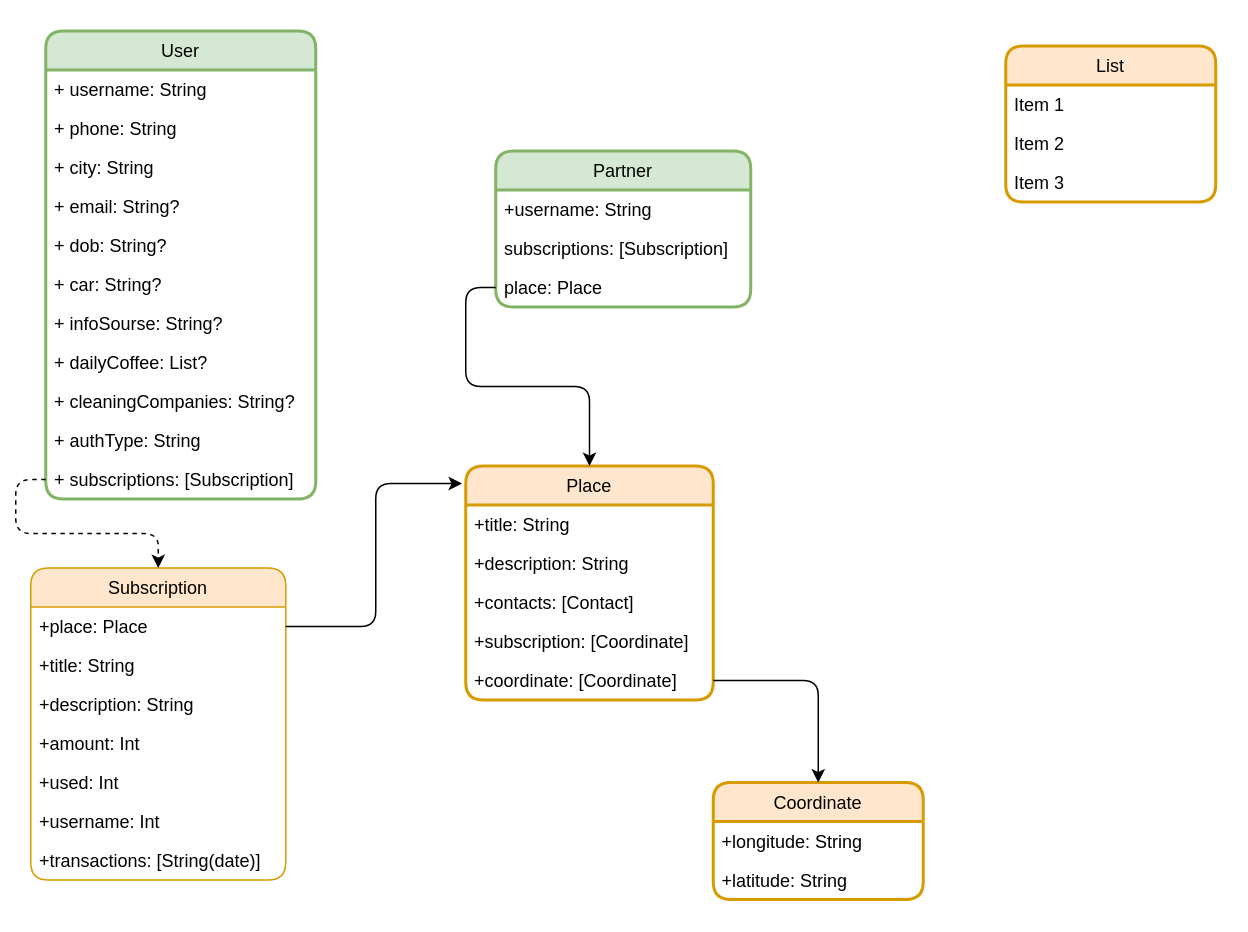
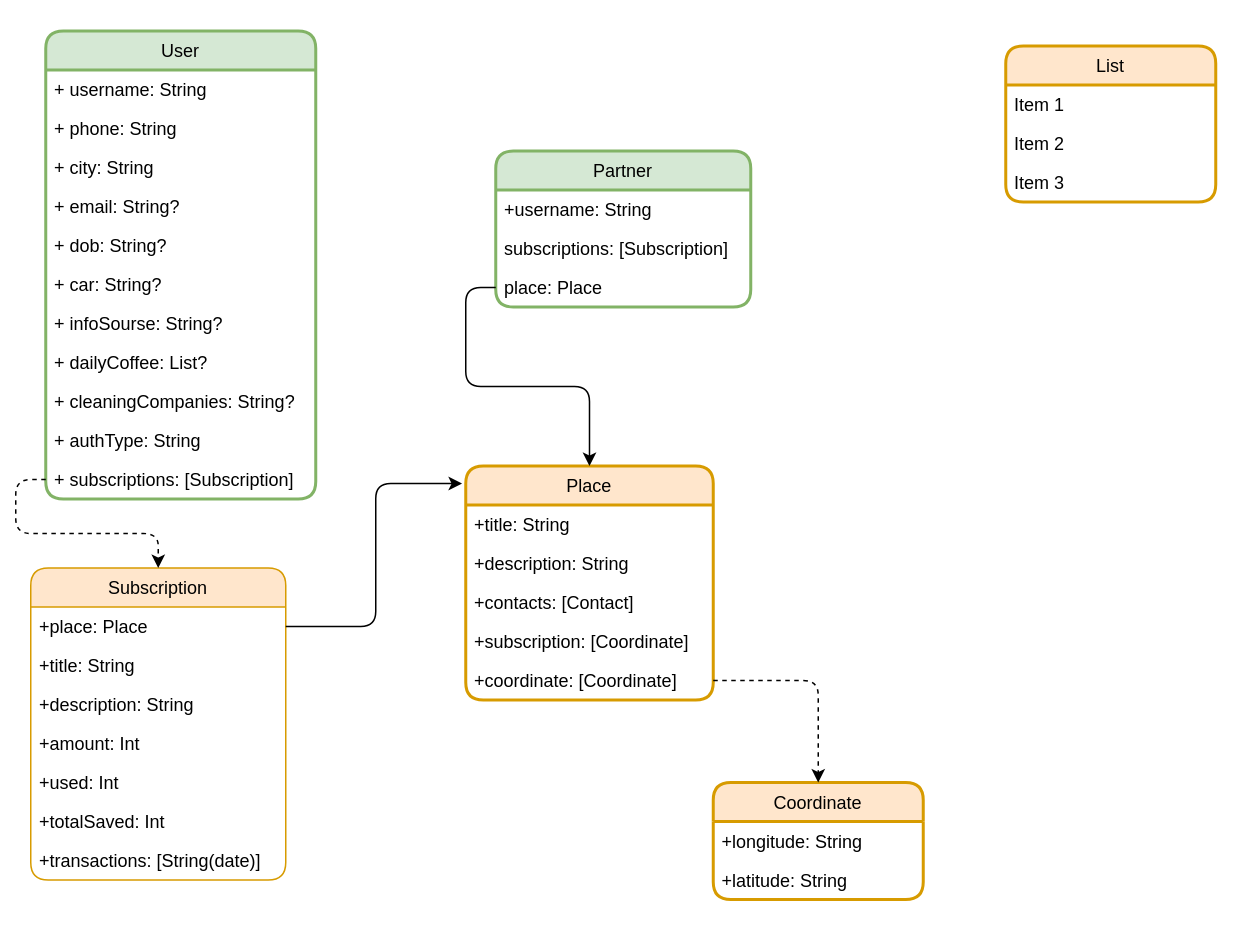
- <mxCell id="40" style="edgeStyle=orthogonalEdgeStyle;rounded=1;orthogonalLoop=1;jettySize=auto;html=1;fontColor=#67AB9F;" edge="1" parent="1" source="35" target="37"><mxGeometry relative="1" as="geometry" /></mxCell>
+ <mxCell id="40" style="edgeStyle=orthogonalEdgeStyle;rounded=1;orthogonalLoop=1;jettySize=auto;html=1;fontColor=#67AB9F;dashed=1;" edge="1" parent="1" source="35" target="37"><mxGeometry relative="1" as="geometry" /></mxCell>
- <mxCell id="28" value="+username: Int" style="text;strokeColor=none;fillColor=none;align=left;verticalAlign=top;spacingLeft=4;spacingRight=4;overflow=hidden;rotatable=0;points=[[0,0.5],[1,0.5]];portConstraint=eastwest;" vertex="1" parent="22"><mxGeometry y="156" width="170" height="26" as="geometry" /></mxCell>
+ <mxCell id="28" value="+totalSaved: Int" style="text;strokeColor=none;fillColor=none;align=left;verticalAlign=top;spacingLeft=4;spacingRight=4;overflow=hidden;rotatable=0;points=[[0,0.5],[1,0.5]];portConstraint=eastwest;" vertex="1" parent="22"><mxGeometry y="156" width="170" height="26" as="geometry" /></mxCell>
